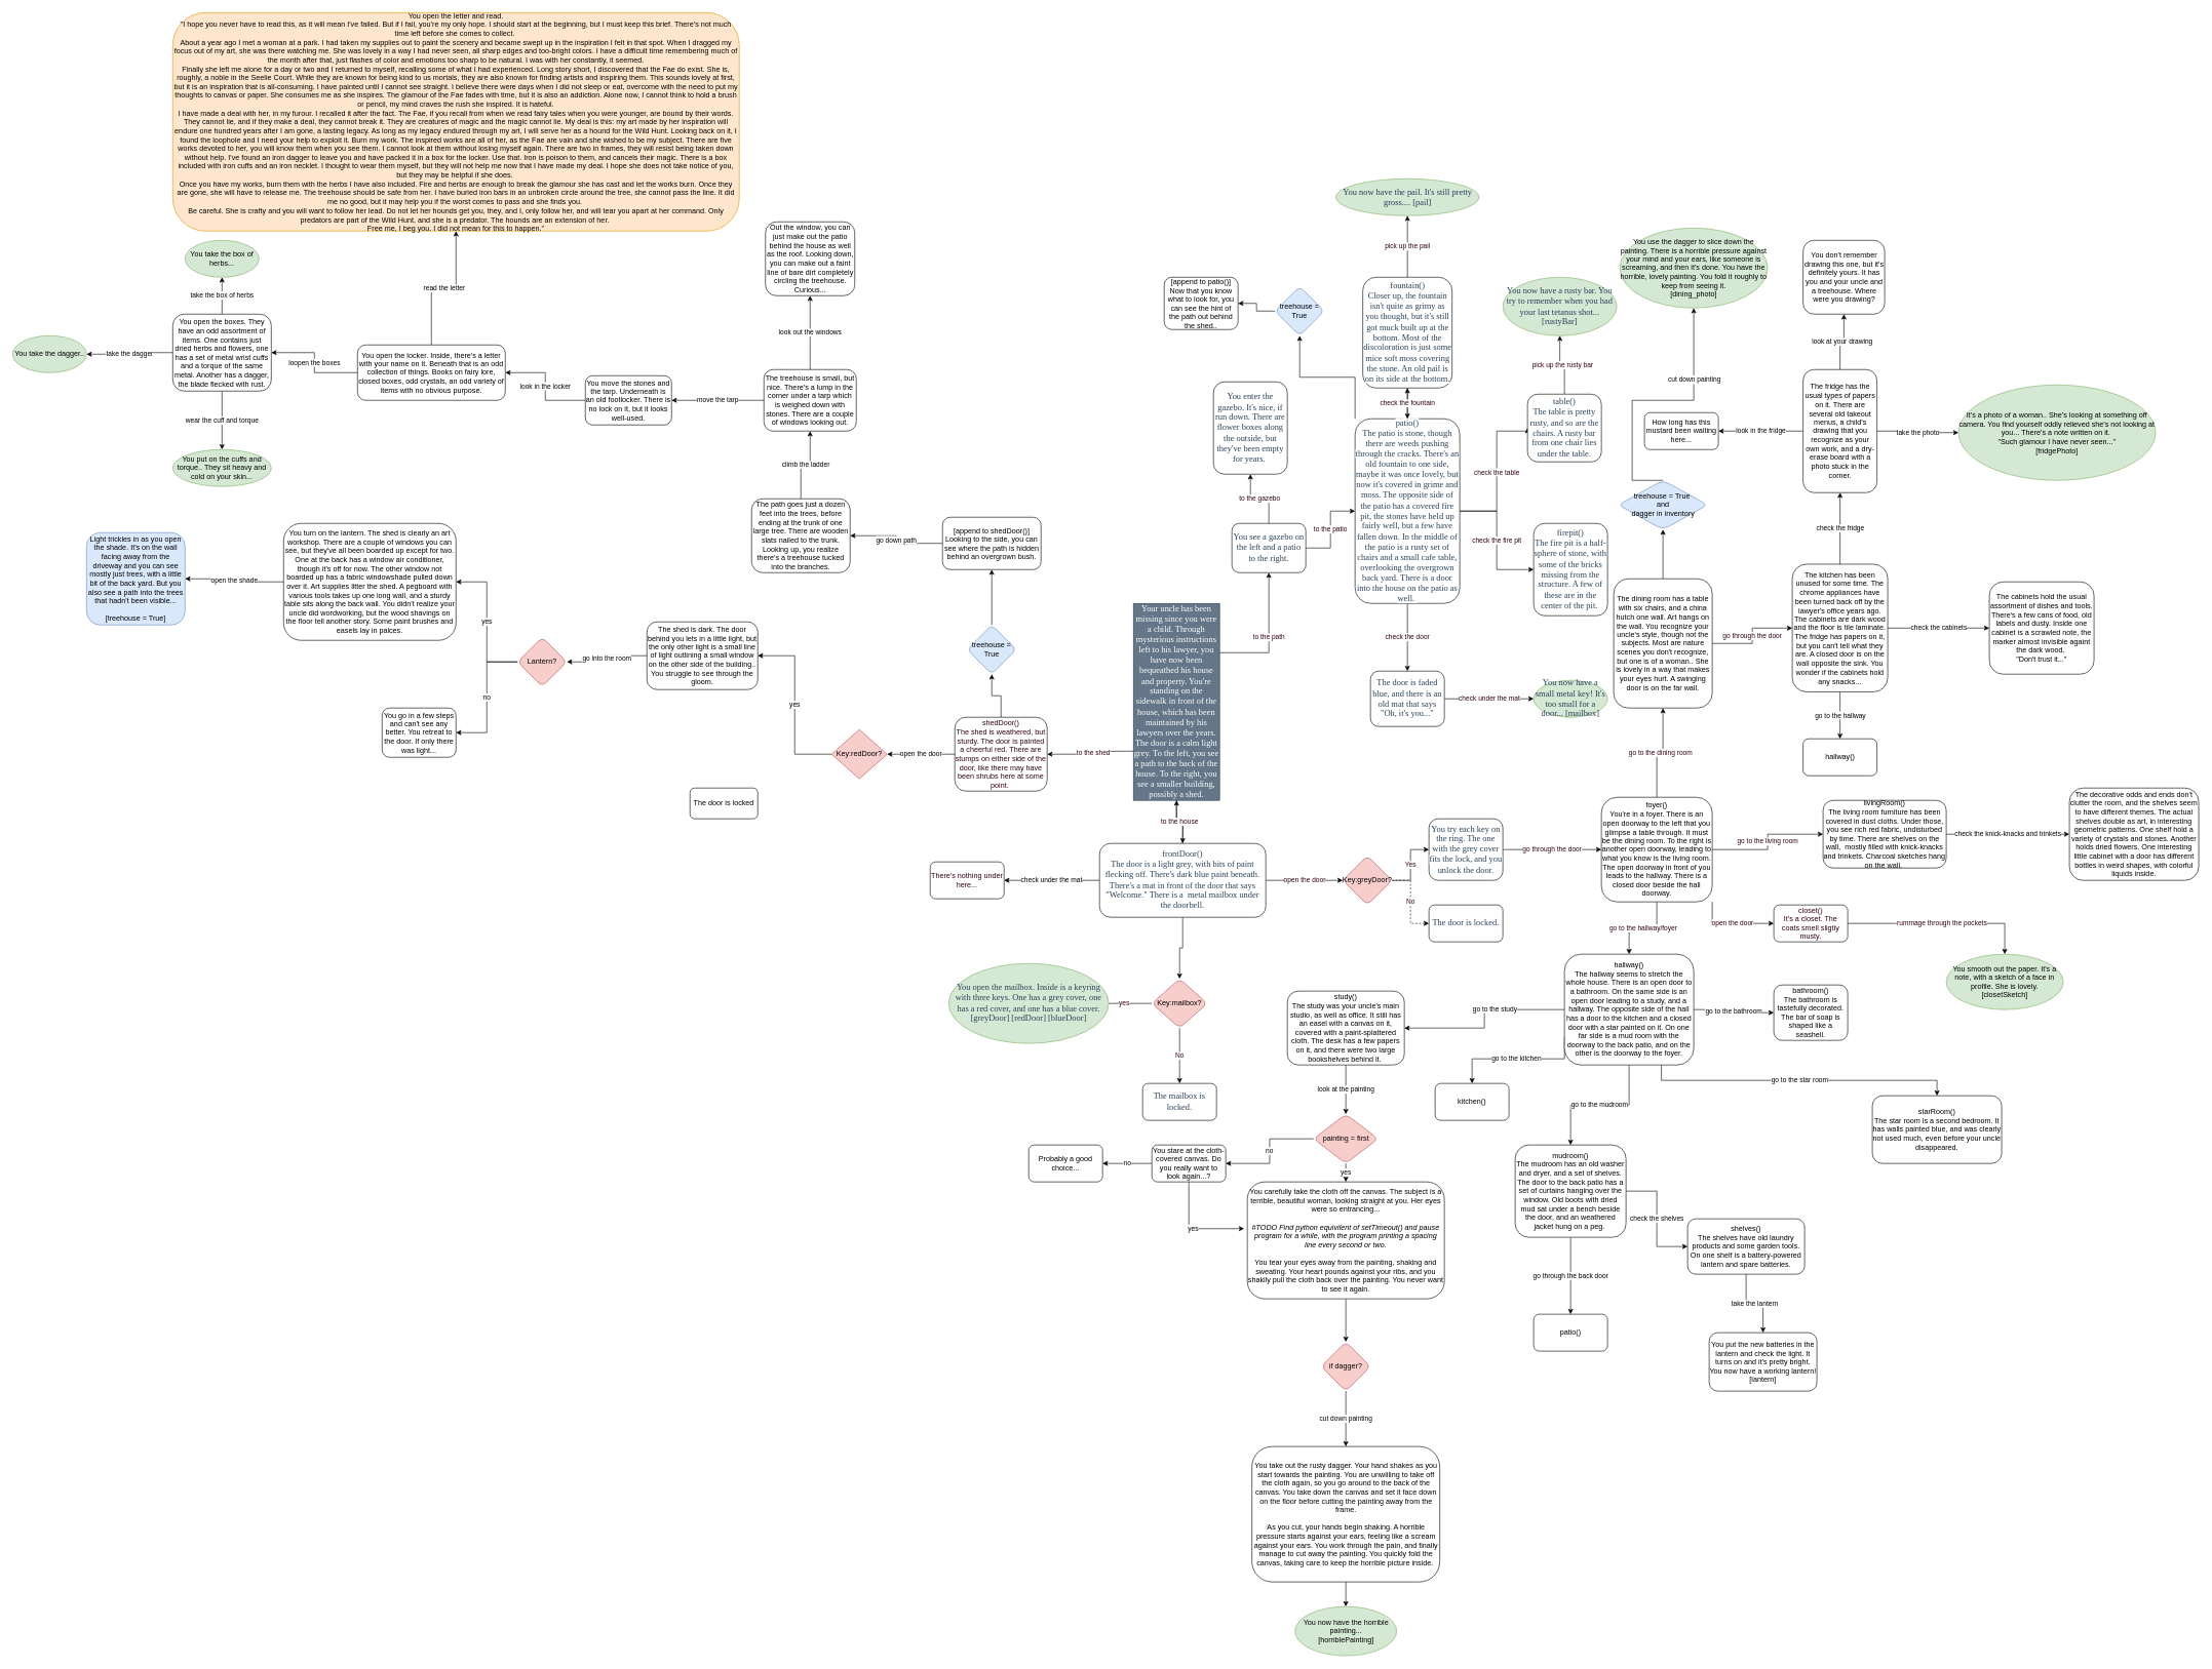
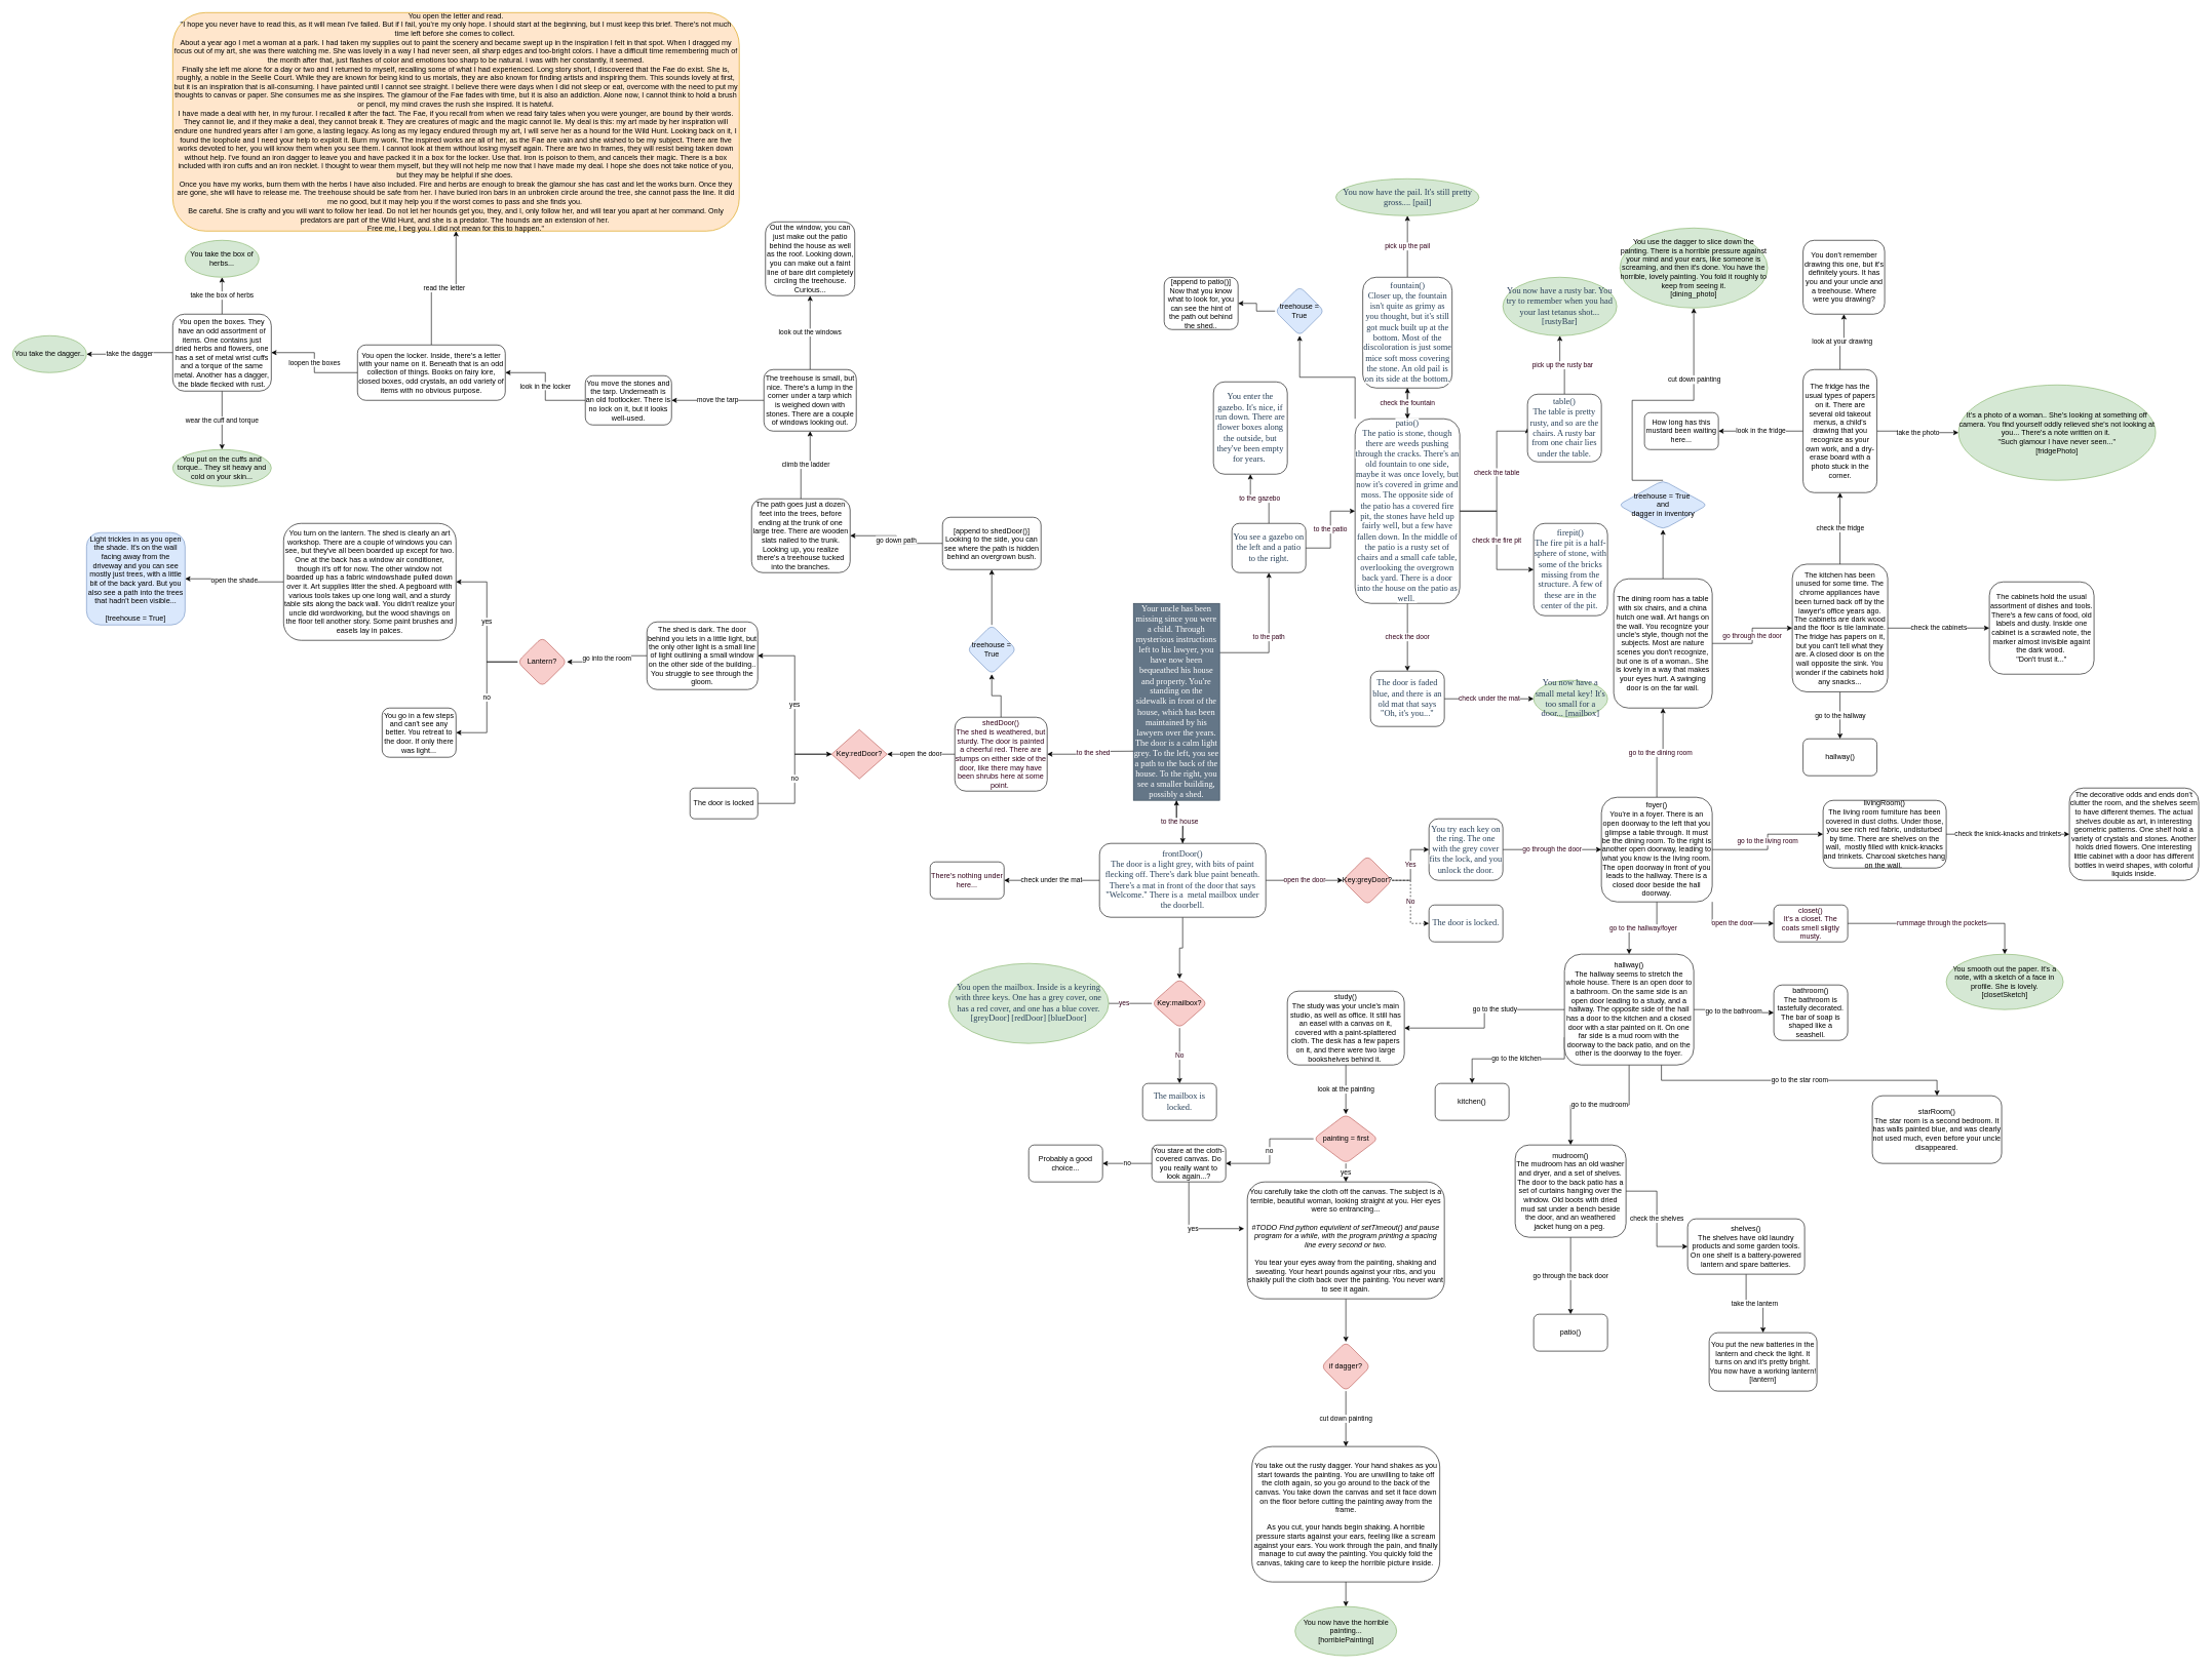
+ <mxCell id="84" value="no" style="edgeStyle=orthogonalEdgeStyle;rounded=0;orthogonalLoop=1;jettySize=auto;html=1;entryX=0;entryY=0.5;entryDx=0;entryDy=0;" parent="1" source="85" target="81" edge="1"><mxGeometry relative="1" as="geometry" /></mxCell>
